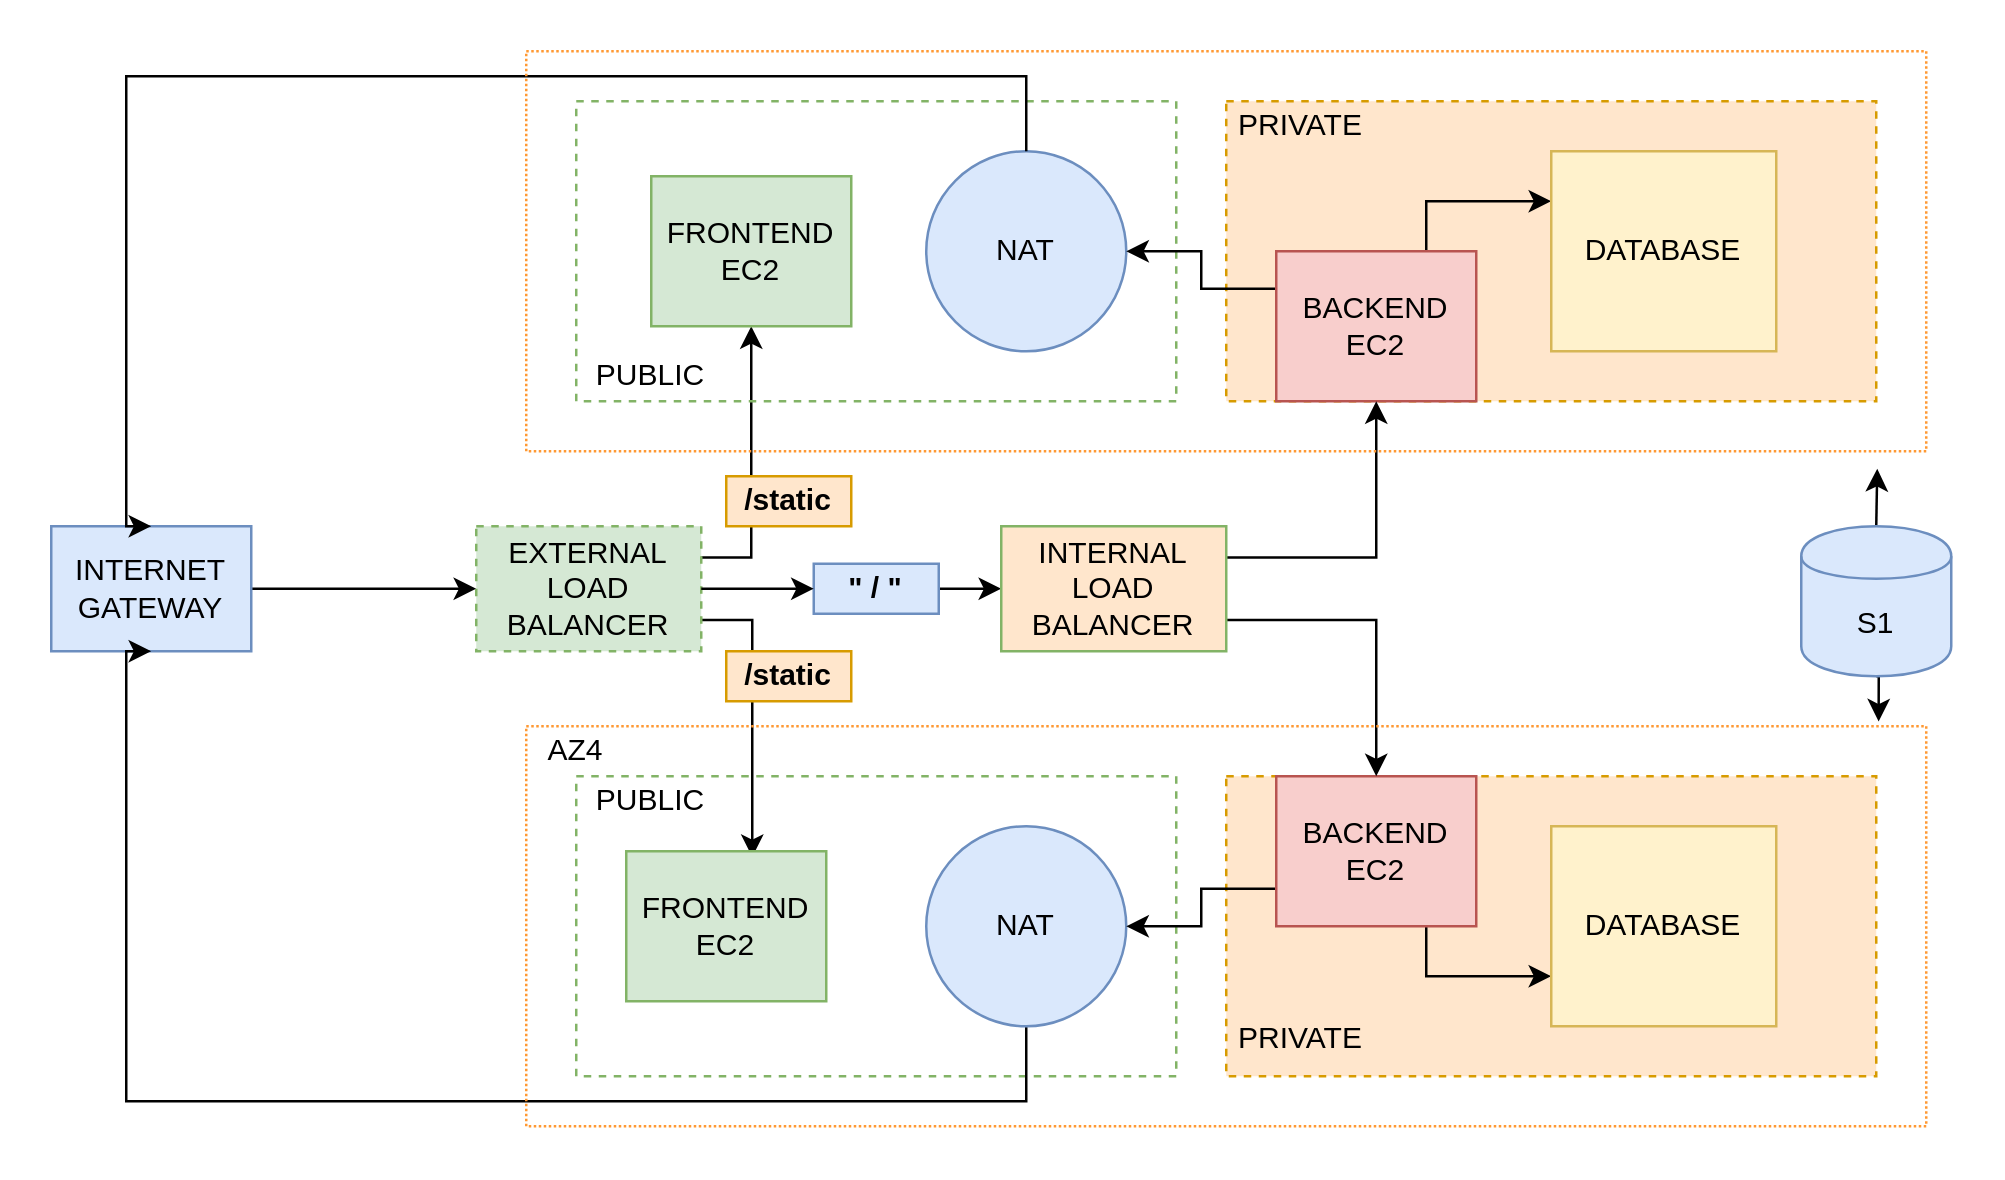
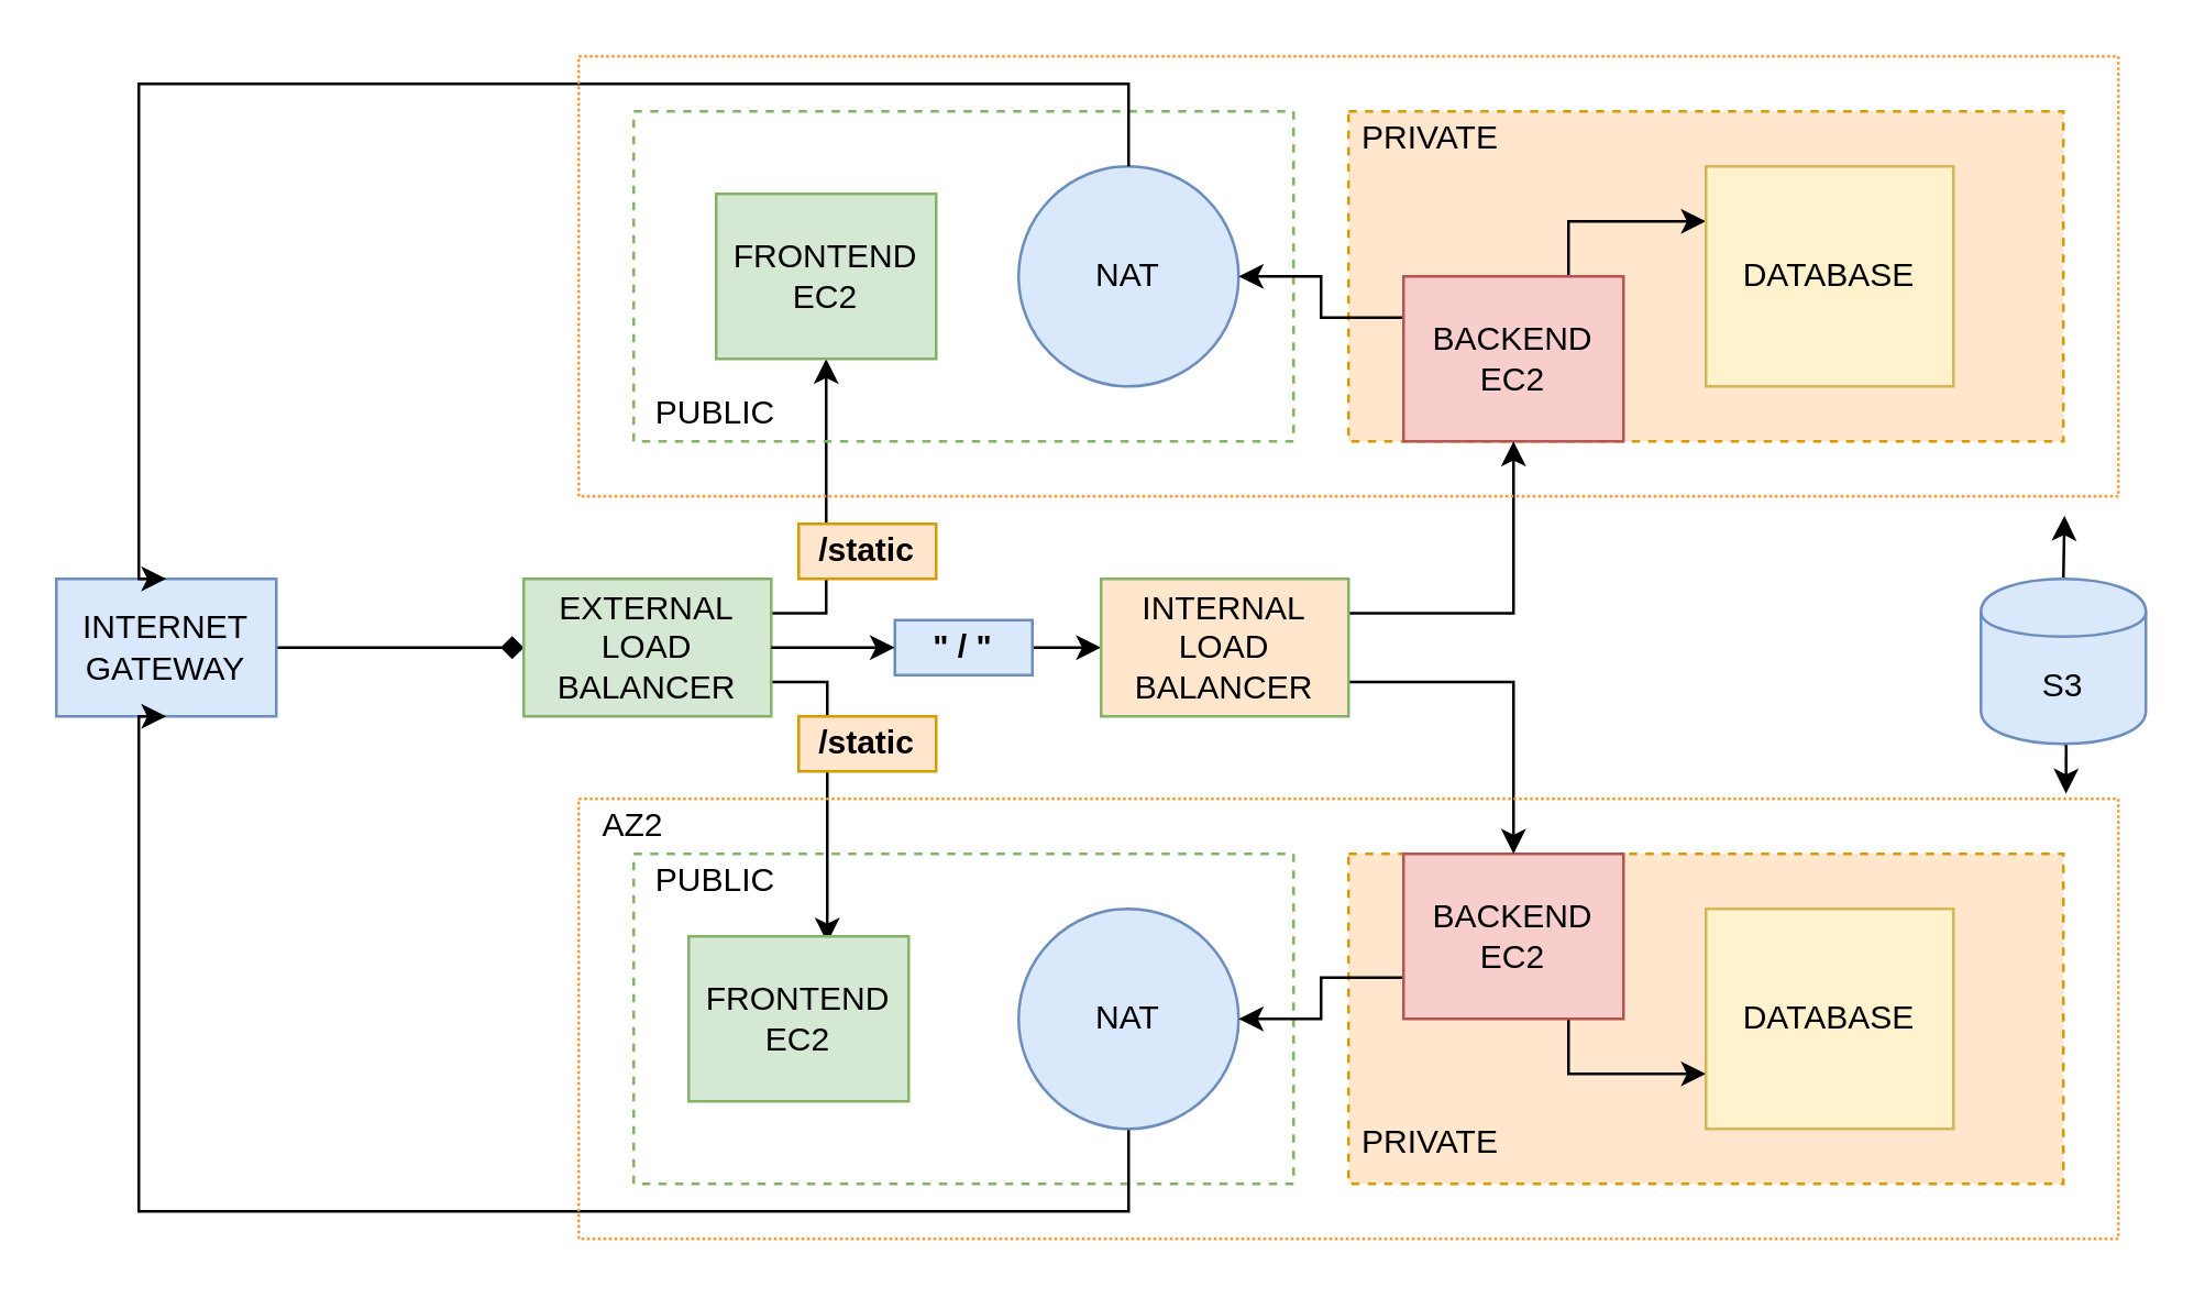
- <mxCell id="2" style="edgeStyle=orthogonalEdgeStyle;rounded=0;orthogonalLoop=1;jettySize=auto;html=1;exitX=1;exitY=0.5;exitDx=0;exitDy=0;entryX=0;entryY=0.5;entryDx=0;entryDy=0;" edge="1" parent="1" source="3" target="7"><mxGeometry relative="1" as="geometry" /></mxCell>
+ <mxCell id="2" style="edgeStyle=orthogonalEdgeStyle;rounded=0;orthogonalLoop=1;jettySize=auto;html=1;exitX=1;exitY=0.5;exitDx=0;exitDy=0;entryX=0;entryY=0.5;entryDx=0;entryDy=0;endArrow=diamond;" edge="1" parent="1" source="3" target="7"><mxGeometry relative="1" as="geometry" /></mxCell>
- <mxCell id="7" value="EXTERNAL LOAD BALANCER" style="rounded=0;whiteSpace=wrap;html=1;fillColor=#d5e8d4;strokeColor=#82b366;dashed=1;" vertex="1" parent="1"><mxGeometry x="190" y="210" width="90" height="50" as="geometry" /></mxCell>
+ <mxCell id="7" value="EXTERNAL LOAD BALANCER" style="rounded=0;whiteSpace=wrap;html=1;fillColor=#d5e8d4;strokeColor=#82b366;" vertex="1" parent="1"><mxGeometry x="190" y="210" width="90" height="50" as="geometry" /></mxCell>
- <mxCell id="34" value="S1" style="shape=cylinder;whiteSpace=wrap;html=1;boundedLbl=1;backgroundOutline=1;fillColor=#dae8fc;strokeColor=#6c8ebf;" vertex="1" parent="1"><mxGeometry x="720" y="210" width="60" height="60" as="geometry" /></mxCell>
+ <mxCell id="34" value="S3" style="shape=cylinder;whiteSpace=wrap;html=1;boundedLbl=1;backgroundOutline=1;fillColor=#dae8fc;strokeColor=#6c8ebf;" vertex="1" parent="1"><mxGeometry x="720" y="210" width="60" height="60" as="geometry" /></mxCell>
- <mxCell id="35" value="AZ4" style="text;html=1;strokeColor=none;fillColor=none;align=center;verticalAlign=middle;whiteSpace=wrap;rounded=0;dashed=1;dashPattern=1 1;" vertex="1" parent="1"><mxGeometry x="210" y="290" width="40" height="20" as="geometry" /></mxCell>
+ <mxCell id="35" value="AZ2" style="text;html=1;strokeColor=none;fillColor=none;align=center;verticalAlign=middle;whiteSpace=wrap;rounded=0;dashed=1;dashPattern=1 1;" vertex="1" parent="1"><mxGeometry x="210" y="290" width="40" height="20" as="geometry" /></mxCell>
